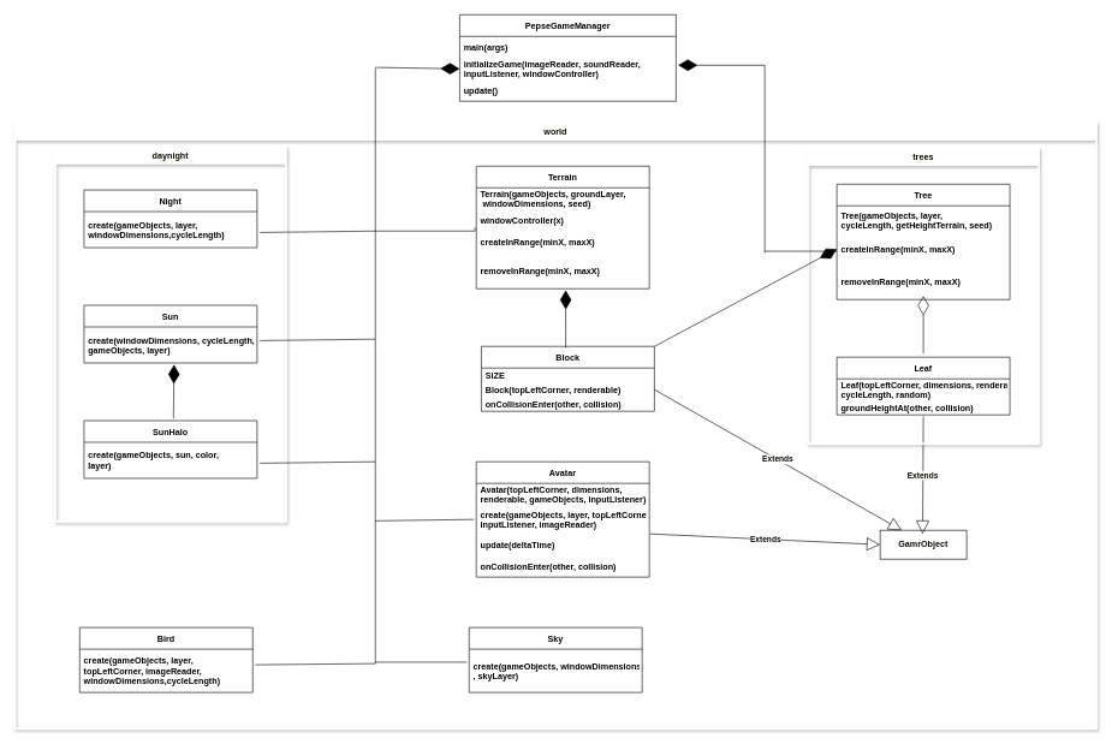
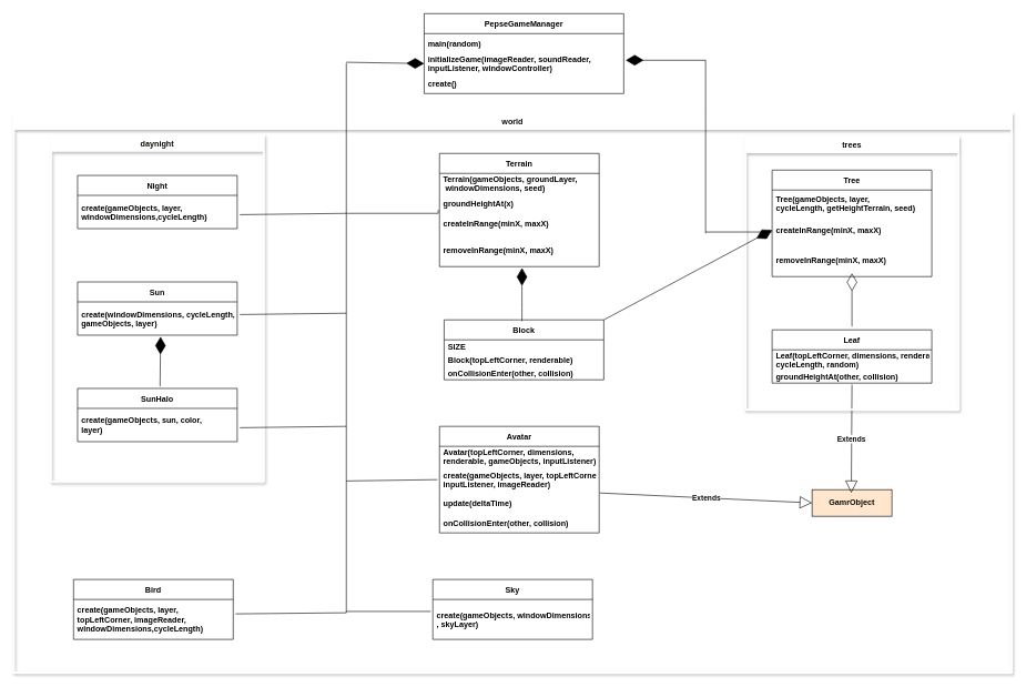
- <mxCell id="3" value="main(args)" style="text;strokeColor=none;fillColor=none;align=left;verticalAlign=middle;spacingLeft=4;spacingRight=4;overflow=hidden;points=[[0,0.5],[1,0.5]];portConstraint=eastwest;rotatable=0;fontStyle=1" parent="2" vertex="1"><mxGeometry y="30" width="300" height="30" as="geometry" /></mxCell>
+ <mxCell id="3" value="main(random)" style="text;strokeColor=none;fillColor=none;align=left;verticalAlign=middle;spacingLeft=4;spacingRight=4;overflow=hidden;points=[[0,0.5],[1,0.5]];portConstraint=eastwest;rotatable=0;fontStyle=1" parent="2" vertex="1"><mxGeometry y="30" width="300" height="30" as="geometry" /></mxCell>
- <mxCell id="5" value="update()" style="text;strokeColor=none;fillColor=none;align=left;verticalAlign=middle;spacingLeft=4;spacingRight=4;overflow=hidden;points=[[0,0.5],[1,0.5]];portConstraint=eastwest;rotatable=0;fontStyle=1" parent="2" vertex="1"><mxGeometry y="90" width="300" height="30" as="geometry" /></mxCell>
+ <mxCell id="5" value="create()" style="text;strokeColor=none;fillColor=none;align=left;verticalAlign=middle;spacingLeft=4;spacingRight=4;overflow=hidden;points=[[0,0.5],[1,0.5]];portConstraint=eastwest;rotatable=0;fontStyle=1" parent="2" vertex="1"><mxGeometry y="90" width="300" height="30" as="geometry" /></mxCell>
- <mxCell id="8" value="windowController(x)" style="text;strokeColor=none;fillColor=none;align=left;verticalAlign=middle;spacingLeft=4;spacingRight=4;overflow=hidden;points=[[0,0.5],[1,0.5]];portConstraint=eastwest;rotatable=0;fontStyle=1" parent="6" vertex="1"><mxGeometry y="60" width="240" height="30" as="geometry" /></mxCell>
+ <mxCell id="8" value="groundHeightAt(x)" style="text;strokeColor=none;fillColor=none;align=left;verticalAlign=middle;spacingLeft=4;spacingRight=4;overflow=hidden;points=[[0,0.5],[1,0.5]];portConstraint=eastwest;rotatable=0;fontStyle=1" parent="6" vertex="1"><mxGeometry y="60" width="240" height="30" as="geometry" /></mxCell>
- <mxCell id="32" value="Extends" style="endArrow=block;endSize=16;endFill=0;html=1;rounded=0;fontColor=#0D0A05;fontStyle=1;exitX=1;exitY=0.5;exitDx=0;exitDy=0;entryX=0.25;entryY=0;entryDx=0;entryDy=0;" parent="1" source="48" target="30" edge="1"><mxGeometry width="160" relative="1" as="geometry"><mxPoint x="970" y="770" as="sourcePoint" /><mxPoint x="1280" y="770" as="targetPoint" /></mxGeometry></mxCell>
- <mxCell id="30" value="&lt;font color=&quot;#0d0a05&quot;&gt;GamrObject&lt;/font&gt;" style="rounded=0;whiteSpace=wrap;html=1;fontStyle=1" parent="1" vertex="1"><mxGeometry x="1220" y="735" width="120" height="40" as="geometry" /></mxCell>
+ <mxCell id="30" value="&lt;font color=&quot;#0d0a05&quot;&gt;GamrObject&lt;/font&gt;" style="rounded=0;whiteSpace=wrap;html=1;fontStyle=1;fillColor=#ffe6cc;" parent="1" vertex="1"><mxGeometry x="1220" y="735" width="120" height="40" as="geometry" /></mxCell>
